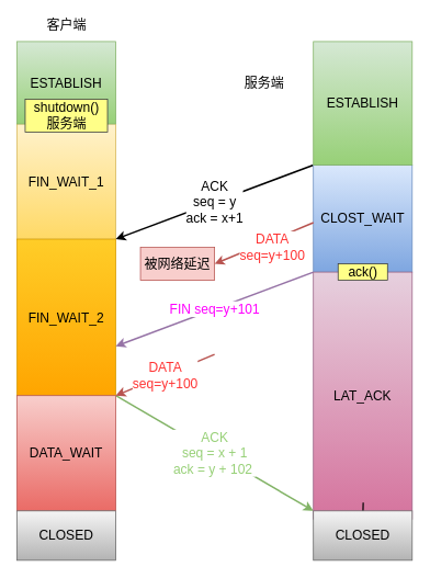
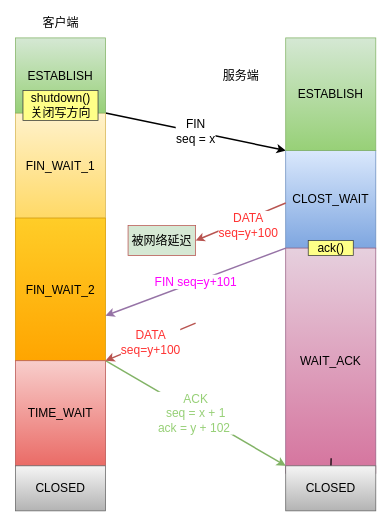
- <mxCell id="20" value="shutdown()&lt;br&gt;服务端" style="text;html=1;align=center;verticalAlign=middle;resizable=0;points=[];autosize=1;strokeColor=#36393d;fillColor=#ffff88;fontSize=16;" vertex="1" parent="1"><mxGeometry x="30" y="120" width="100" height="40" as="geometry" /></mxCell>
+ <mxCell id="20" value="shutdown()&lt;br&gt;关闭写方向" style="text;html=1;align=center;verticalAlign=middle;resizable=0;points=[];autosize=1;strokeColor=#36393d;fillColor=#ffff88;fontSize=16;" vertex="1" parent="1"><mxGeometry x="30" y="120" width="100" height="40" as="geometry" /></mxCell>
+ <mxCell id="2" value="FIN &lt;br&gt;seq = x" style="rounded=0;orthogonalLoop=1;jettySize=auto;html=1;entryX=0;entryY=0;entryDx=0;entryDy=0;fontSize=16;exitX=1;exitY=0;exitDx=0;exitDy=0;strokeWidth=2;" edge="1" parent="1" source="3" target="10"><mxGeometry relative="1" as="geometry" /></mxCell>
- <mxCell id="8" value="ACK &lt;br&gt;seq = y&lt;br&gt;ack = x+1" style="edgeStyle=none;rounded=0;orthogonalLoop=1;jettySize=auto;html=1;entryX=1;entryY=0;entryDx=0;entryDy=0;fontSize=16;exitX=0;exitY=0;exitDx=0;exitDy=0;strokeWidth=2;" edge="1" parent="1" source="10" target="4"><mxGeometry relative="1" as="geometry" /></mxCell>
- <mxCell id="23" value="被网络延迟" style="rounded=0;whiteSpace=wrap;html=1;fontSize=16;fillColor=#f8cecc;strokeColor=#b85450;" vertex="1" parent="1"><mxGeometry x="170" y="300" width="90" height="40" as="geometry" /></mxCell>
+ <mxCell id="23" value="被网络延迟" style="rounded=0;whiteSpace=wrap;html=1;fontSize=16;fillColor=#d5e8d4;strokeColor=#b85450;" vertex="1" parent="1"><mxGeometry x="170" y="300" width="90" height="40" as="geometry" /></mxCell>
- <mxCell id="12" value="LAT_ACK" style="rounded=0;whiteSpace=wrap;html=1;fontSize=16;gradientColor=#d5739d;fillColor=#e6d0de;strokeColor=#996185;" vertex="1" parent="1"><mxGeometry x="380" y="330" width="120" height="300" as="geometry" /></mxCell>
+ <mxCell id="12" value="WAIT_ACK" style="rounded=0;whiteSpace=wrap;html=1;fontSize=16;gradientColor=#d5739d;fillColor=#e6d0de;strokeColor=#996185;" vertex="1" parent="1"><mxGeometry x="380" y="330" width="120" height="300" as="geometry" /></mxCell>
- <mxCell id="6" value="DATA_WAIT" style="rounded=0;whiteSpace=wrap;html=1;fontSize=16;gradientColor=#ea6b66;fillColor=#f8cecc;strokeColor=#b85450;" vertex="1" parent="1"><mxGeometry x="20" y="480" width="120" height="140" as="geometry" /></mxCell>
+ <mxCell id="6" value="TIME_WAIT" style="rounded=0;whiteSpace=wrap;html=1;fontSize=16;gradientColor=#ea6b66;fillColor=#f8cecc;strokeColor=#b85450;" vertex="1" parent="1"><mxGeometry x="20" y="480" width="120" height="140" as="geometry" /></mxCell>
